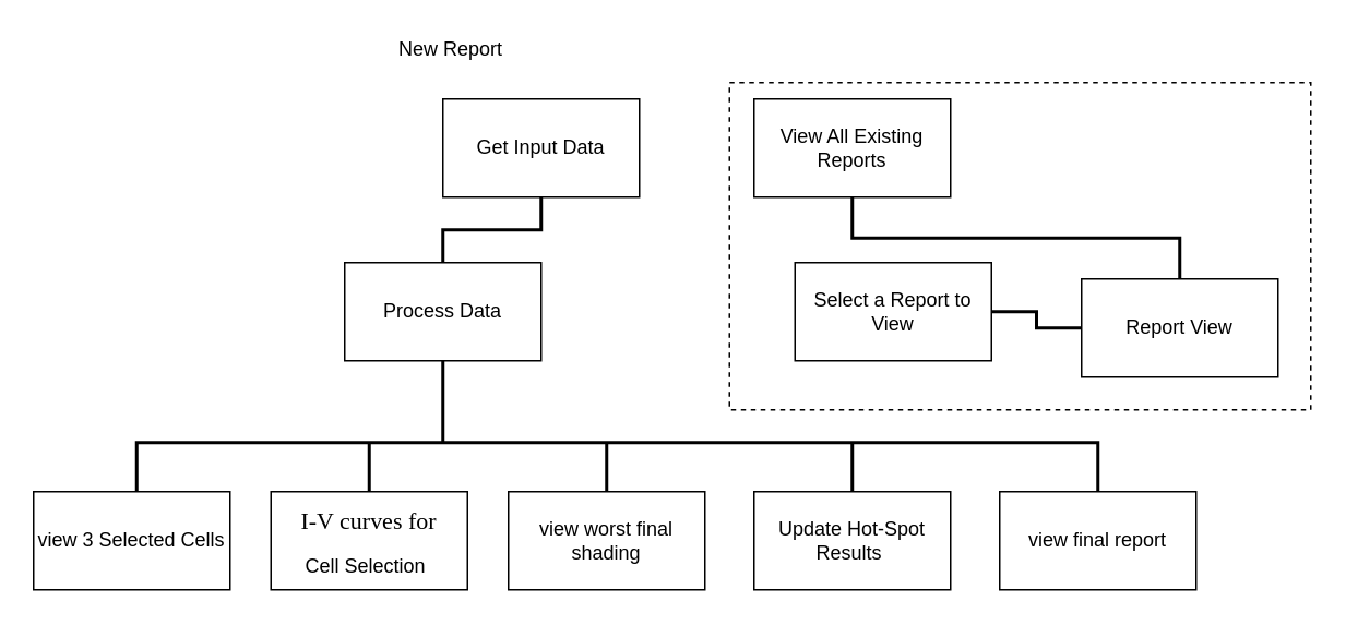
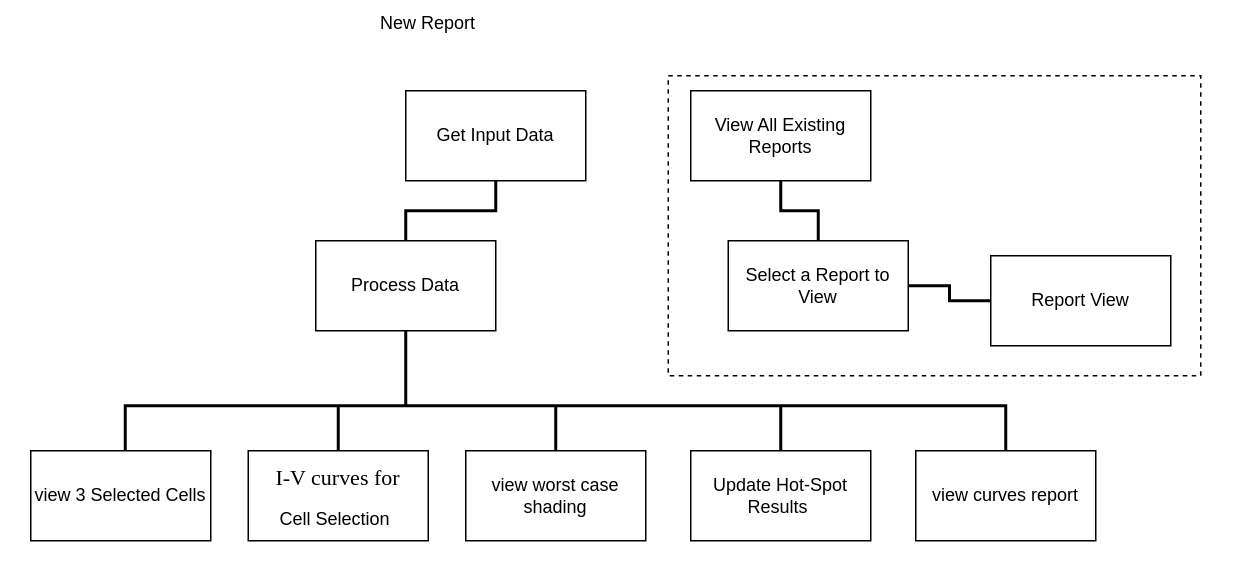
- <mxCell id="15" value="New Report" style="text;html=1;strokeColor=none;fillColor=none;align=center;verticalAlign=middle;whiteSpace=wrap;rounded=0;" vertex="1" parent="1"><mxGeometry x="225" y="20" width="100" height="20" as="geometry" /></mxCell>
+ <mxCell id="15" value="New Report" style="text;html=1;strokeColor=none;fillColor=none;align=center;verticalAlign=middle;whiteSpace=wrap;rounded=0;" vertex="1" parent="1"><mxGeometry x="235" y="5" width="100" height="20" as="geometry" /></mxCell>
- <mxCell id="12" style="edgeStyle=orthogonalEdgeStyle;rounded=0;orthogonalLoop=1;jettySize=auto;html=1;exitX=0.5;exitY=1;exitDx=0;exitDy=0;strokeColor=#000000;strokeWidth=2;startArrow=none;startFill=0;endArrow=none;endFill=0;" edge="1" parent="1" source="13" target="14"><mxGeometry relative="1" as="geometry" /></mxCell>
+ <mxCell id="12" style="edgeStyle=orthogonalEdgeStyle;rounded=0;orthogonalLoop=1;jettySize=auto;html=1;exitX=0.5;exitY=1;exitDx=0;exitDy=0;entryX=0.5;entryY=0;entryDx=0;entryDy=0;strokeColor=#000000;strokeWidth=2;startArrow=none;startFill=0;endArrow=none;endFill=0;" edge="1" parent="1" source="13" target="5"><mxGeometry relative="1" as="geometry" /></mxCell>
- <mxCell id="7" value="view worst final shading" style="rounded=0;whiteSpace=wrap;html=1;" vertex="1" parent="1"><mxGeometry x="310" y="300" width="120" height="60" as="geometry" /></mxCell>
+ <mxCell id="7" value="view worst case shading" style="rounded=0;whiteSpace=wrap;html=1;" vertex="1" parent="1"><mxGeometry x="310" y="300" width="120" height="60" as="geometry" /></mxCell>
- <mxCell id="8" value="view final report" style="rounded=0;whiteSpace=wrap;html=1;" vertex="1" parent="1"><mxGeometry x="610" y="300" width="120" height="60" as="geometry" /></mxCell>
+ <mxCell id="8" value="view curves report" style="rounded=0;whiteSpace=wrap;html=1;" vertex="1" parent="1"><mxGeometry x="610" y="300" width="120" height="60" as="geometry" /></mxCell>
